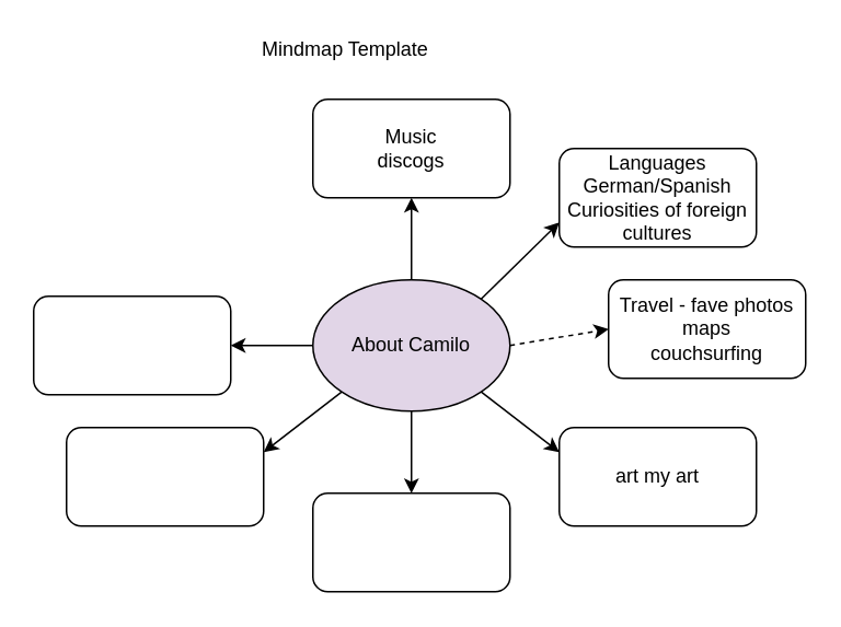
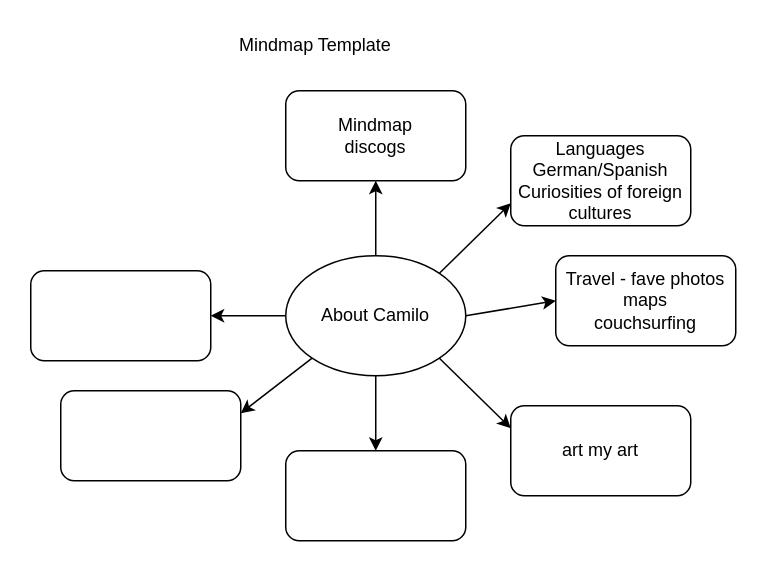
- <mxCell id="10" value="Music&lt;br&gt;discogs&lt;br&gt;" style="rounded=1;whiteSpace=wrap;html=1;" vertex="1" parent="1"><mxGeometry x="190" y="60" width="120" height="60" as="geometry" /></mxCell>
+ <mxCell id="10" value="Mindmap&lt;br&gt;discogs&lt;br&gt;" style="rounded=1;whiteSpace=wrap;html=1;" vertex="1" parent="1"><mxGeometry x="190" y="60" width="120" height="60" as="geometry" /></mxCell>
- <mxCell id="11" value="" style="endArrow=classic;html=1;exitX=1;exitY=0.5;exitDx=0;exitDy=0;entryX=0;entryY=0.5;entryDx=0;entryDy=0;dashed=1;" edge="1" parent="1" source="3" target="9"><mxGeometry width="50" height="50" relative="1" as="geometry"><mxPoint x="-80" y="430" as="sourcePoint" /><mxPoint x="-30" y="380" as="targetPoint" /></mxGeometry></mxCell>
+ <mxCell id="11" value="" style="endArrow=classic;html=1;exitX=1;exitY=0.5;exitDx=0;exitDy=0;entryX=0;entryY=0.5;entryDx=0;entryDy=0;" edge="1" parent="1" source="3" target="9"><mxGeometry width="50" height="50" relative="1" as="geometry"><mxPoint x="-80" y="430" as="sourcePoint" /><mxPoint x="-30" y="380" as="targetPoint" /></mxGeometry></mxCell>
- <mxCell id="3" value="About Camilo" style="ellipse;whiteSpace=wrap;html=1;fillColor=#e1d5e7;" vertex="1" parent="1"><mxGeometry x="190" y="170" width="120" height="80" as="geometry" /></mxCell>
+ <mxCell id="3" value="About Camilo" style="ellipse;whiteSpace=wrap;html=1;" vertex="1" parent="1"><mxGeometry x="190" y="170" width="120" height="80" as="geometry" /></mxCell>
- <mxCell id="6" value="art my art" style="rounded=1;whiteSpace=wrap;html=1;" vertex="1" parent="1"><mxGeometry x="340" y="260" width="120" height="60" as="geometry" /></mxCell>
+ <mxCell id="6" value="art my art" style="rounded=1;whiteSpace=wrap;html=1;" vertex="1" parent="1"><mxGeometry x="340" y="270" width="120" height="60" as="geometry" /></mxCell>
